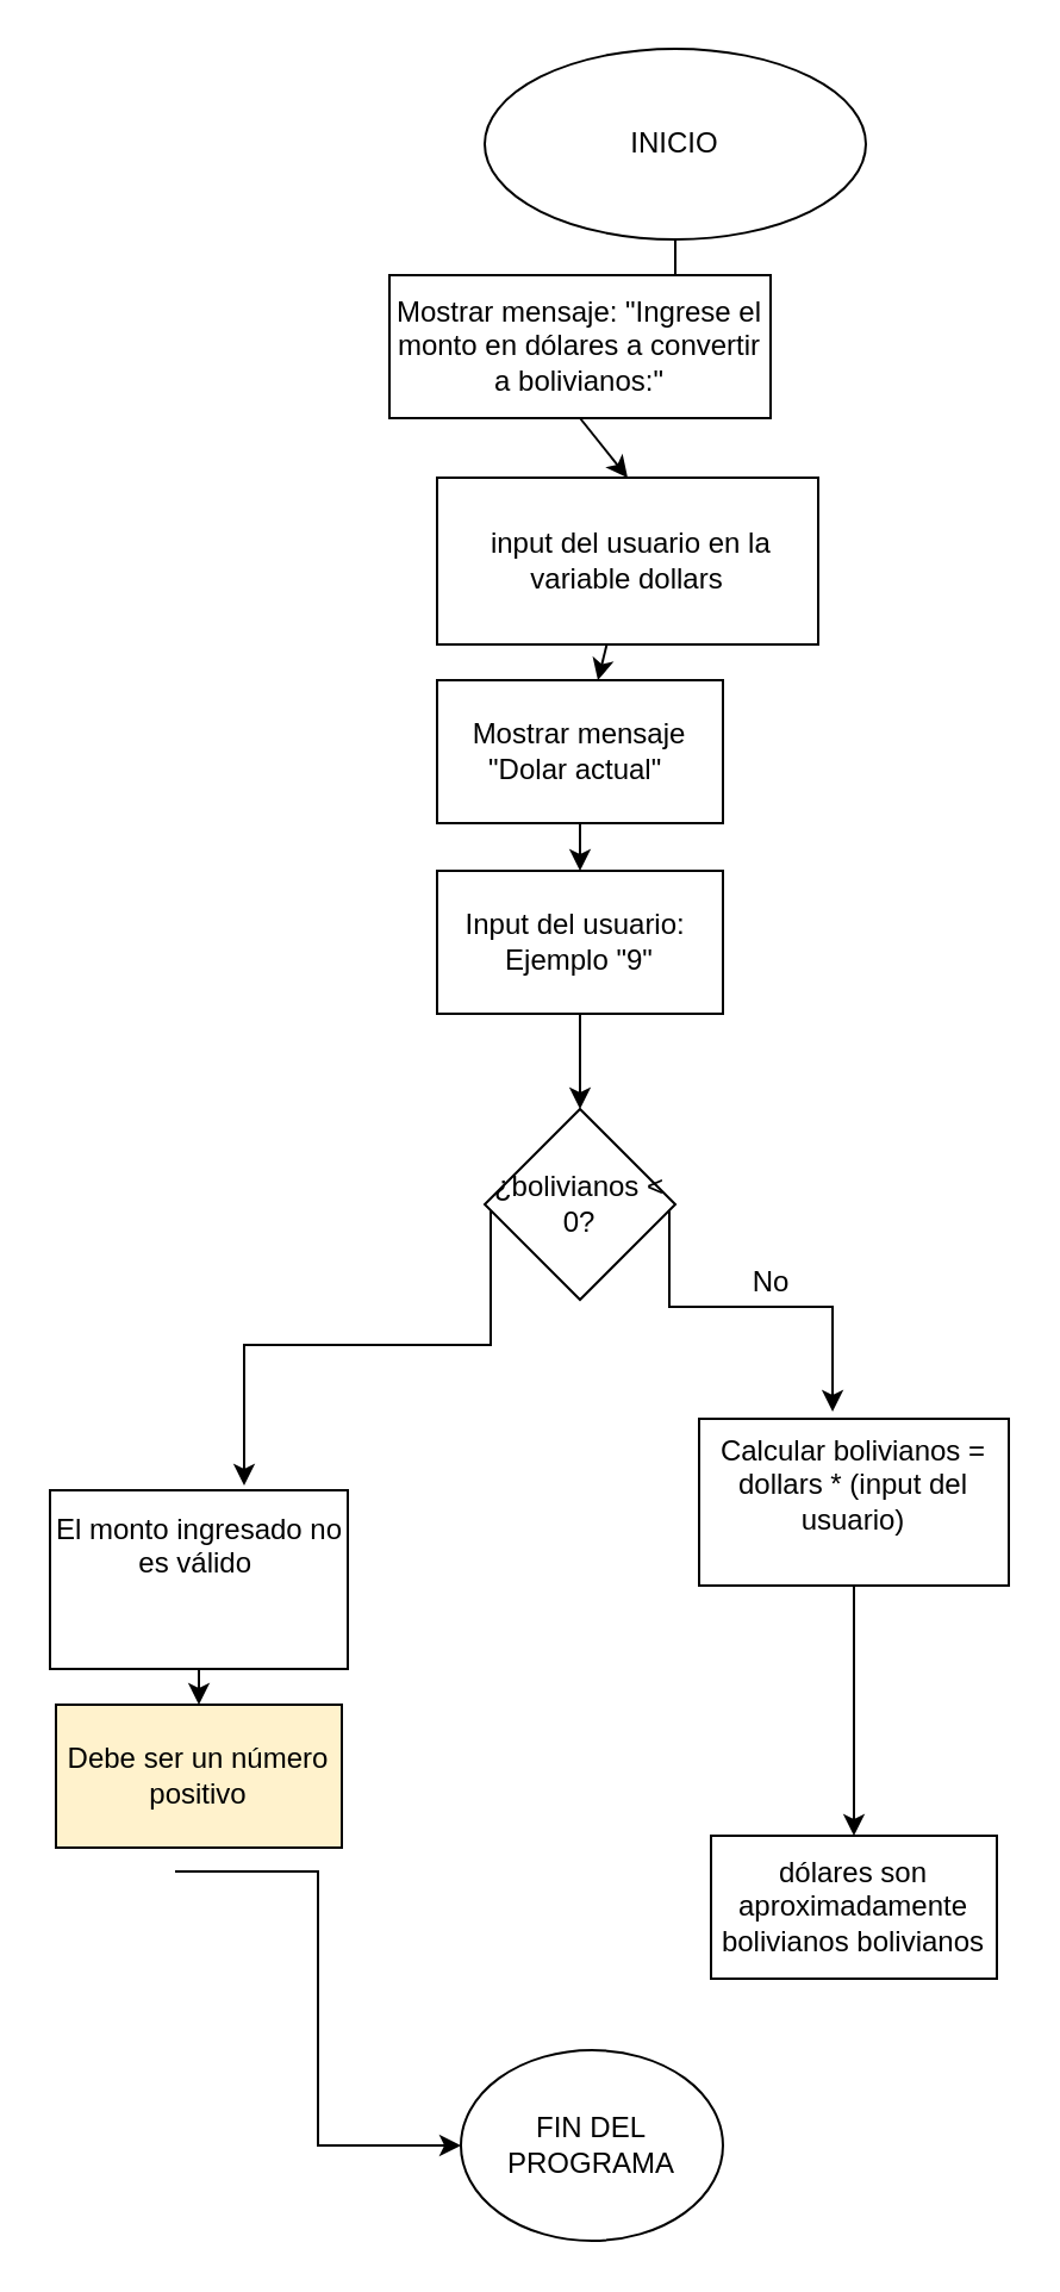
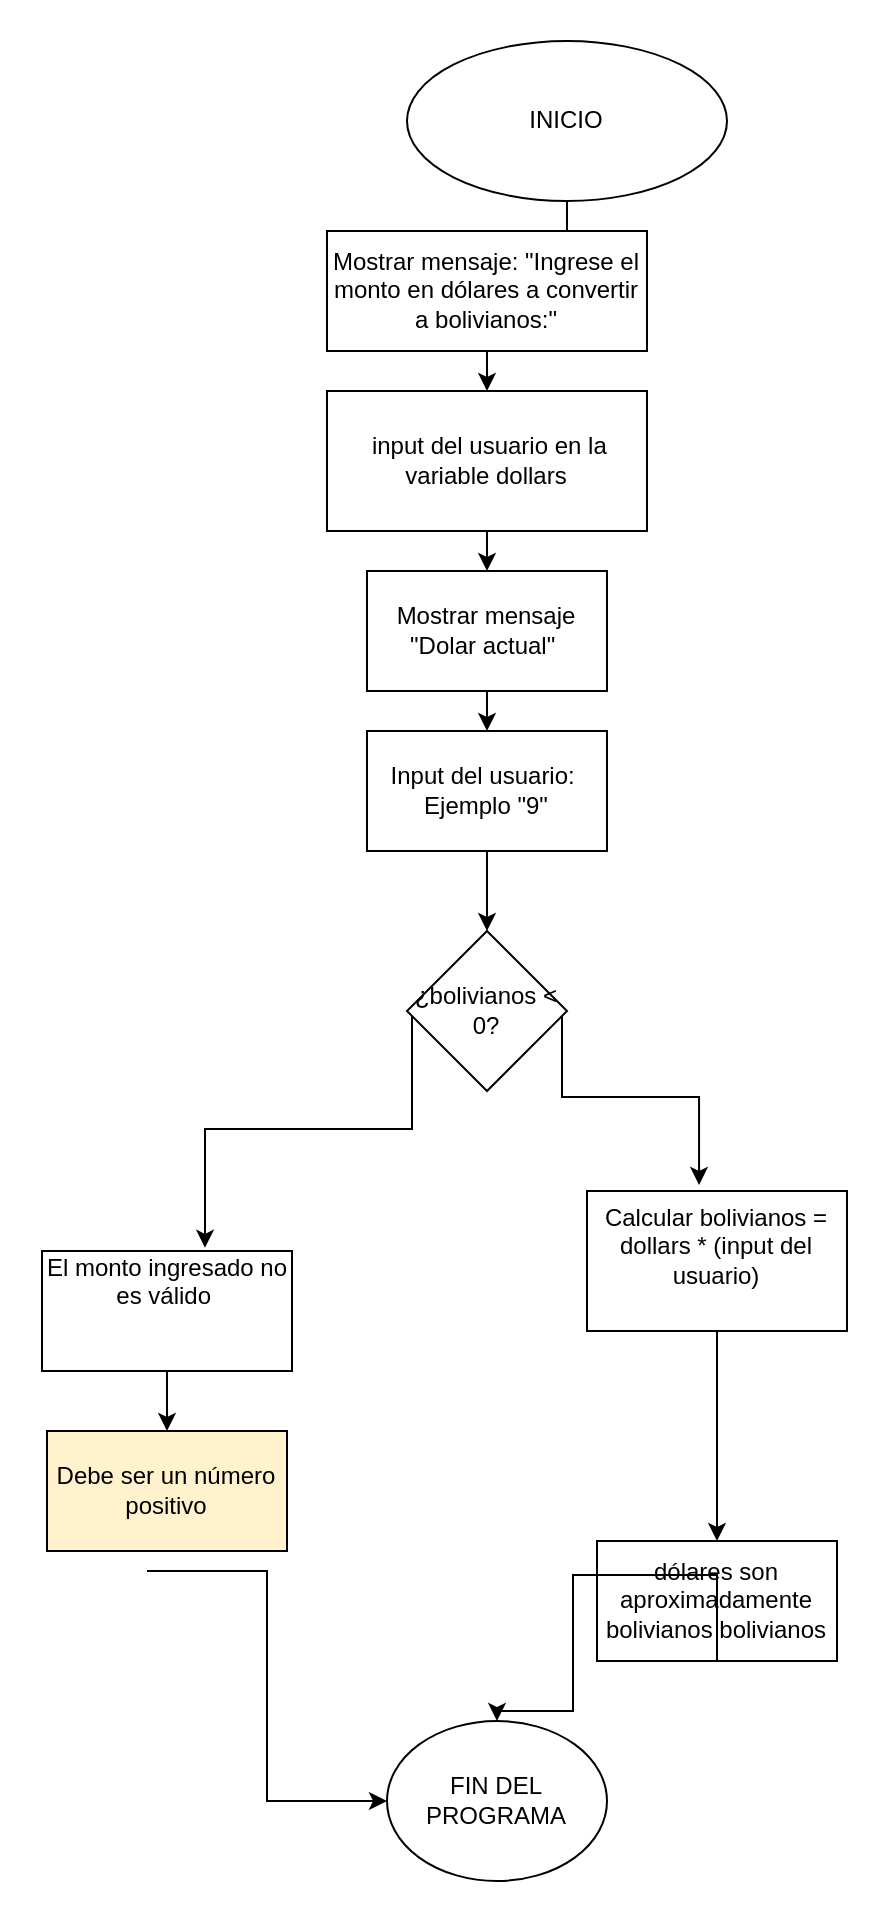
- <mxCell id="7" value="&lt;br&gt;&amp;nbsp;input del usuario en la variable dollars&lt;div&gt;&lt;br/&gt;&lt;/div&gt;" style="whiteSpace=wrap;html=1;" parent="1" vertex="1"><mxGeometry x="183" y="200" width="160" height="70" as="geometry" /></mxCell>
+ <mxCell id="7" value="&lt;br&gt;&amp;nbsp;input del usuario en la variable dollars&lt;div&gt;&lt;br/&gt;&lt;/div&gt;" style="whiteSpace=wrap;html=1;" parent="1" vertex="1"><mxGeometry x="163" y="195" width="160" height="70" as="geometry" /></mxCell>
- <mxCell id="25" value="No" style="text;html=1;align=center;verticalAlign=middle;resizable=0;points=[];autosize=1;strokeColor=none;fillColor=none;" vertex="1" parent="1"><mxGeometry x="303" y="523" width="40" height="30" as="geometry" /></mxCell>
- <mxCell id="13" value="El monto ingresado no es válido&amp;nbsp;&lt;div&gt;&lt;br&gt;&lt;/div&gt;&lt;div&gt;&lt;br&gt;&lt;/div&gt;" style="whiteSpace=wrap;html=1;" parent="1" vertex="1"><mxGeometry x="20.5" y="625" width="125" height="75" as="geometry" /></mxCell>
+ <mxCell id="13" value="El monto ingresado no es válido&amp;nbsp;&lt;div&gt;&lt;br&gt;&lt;/div&gt;&lt;div&gt;&lt;br&gt;&lt;/div&gt;" style="whiteSpace=wrap;html=1;" parent="1" vertex="1"><mxGeometry x="20.5" y="625" width="125" height="60" as="geometry" /></mxCell>
+ <mxCell id="23" style="edgeStyle=orthogonalEdgeStyle;rounded=0;orthogonalLoop=1;jettySize=auto;html=1;exitX=0.5;exitY=1;exitDx=0;exitDy=0;entryX=0.5;entryY=0;entryDx=0;entryDy=0;elbow=vertical;" edge="1" parent="1" source="17" target="26"><mxGeometry relative="1" as="geometry"><mxPoint x="284.98" y="819" as="targetPoint" /><Array as="points"><mxPoint x="358" y="787" /><mxPoint x="286" y="787" /><mxPoint x="286" y="855" /></Array></mxGeometry></mxCell>
